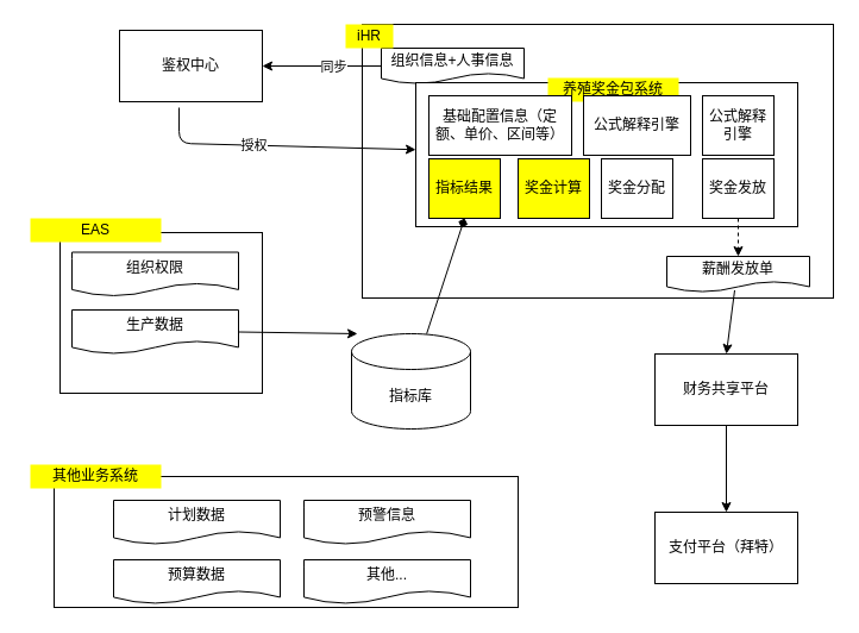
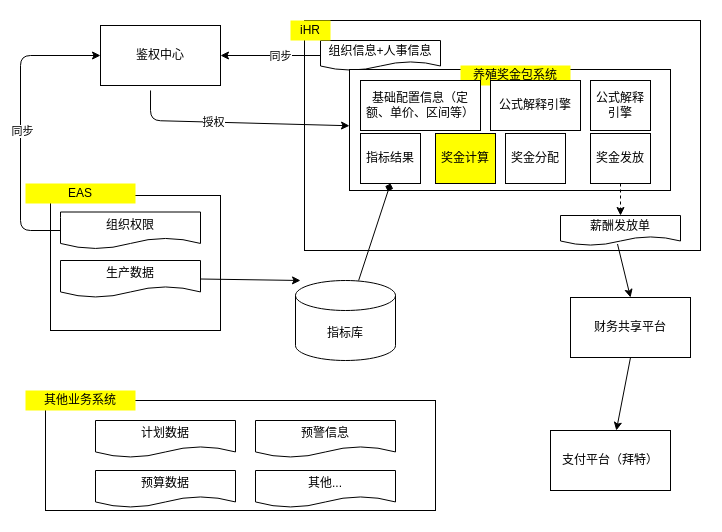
+ <mxCell id="10" value="" style="endArrow=classic;html=1;exitX=0;exitY=0.5;exitDx=0;exitDy=0;entryX=0;entryY=0.5;entryDx=0;entryDy=0;" edge="1" parent="1" source="12" target="2"><mxGeometry width="50" height="50" relative="1" as="geometry"><mxPoint x="90" y="350" as="sourcePoint" /><mxPoint x="170" y="130" as="targetPoint" /><Array as="points"><mxPoint x="20" y="230" /><mxPoint x="20" y="55" /></Array></mxGeometry></mxCell>
+ <mxCell id="11" value="同步" style="edgeLabel;html=1;align=center;verticalAlign=middle;resizable=0;points=[];" vertex="1" connectable="0" parent="10"><mxGeometry x="-0.051" y="-1" relative="1" as="geometry"><mxPoint as="offset" /></mxGeometry></mxCell>
- <mxCell id="38" value="指标结果" style="rounded=0;whiteSpace=wrap;html=1;fillColor=#ffff00;" vertex="1" parent="1"><mxGeometry x="360" y="133" width="60" height="50" as="geometry" /></mxCell>
+ <mxCell id="38" value="指标结果" style="rounded=0;whiteSpace=wrap;html=1;" vertex="1" parent="1"><mxGeometry x="360" y="133" width="60" height="50" as="geometry" /></mxCell>
- <mxCell id="29" value="财务共享平台" style="rounded=0;whiteSpace=wrap;html=1;" vertex="1" parent="1"><mxGeometry x="550" y="297" width="120" height="60" as="geometry" /></mxCell>
+ <mxCell id="29" value="财务共享平台" style="rounded=0;whiteSpace=wrap;html=1;" vertex="1" parent="1"><mxGeometry x="570" y="297" width="120" height="60" as="geometry" /></mxCell>
